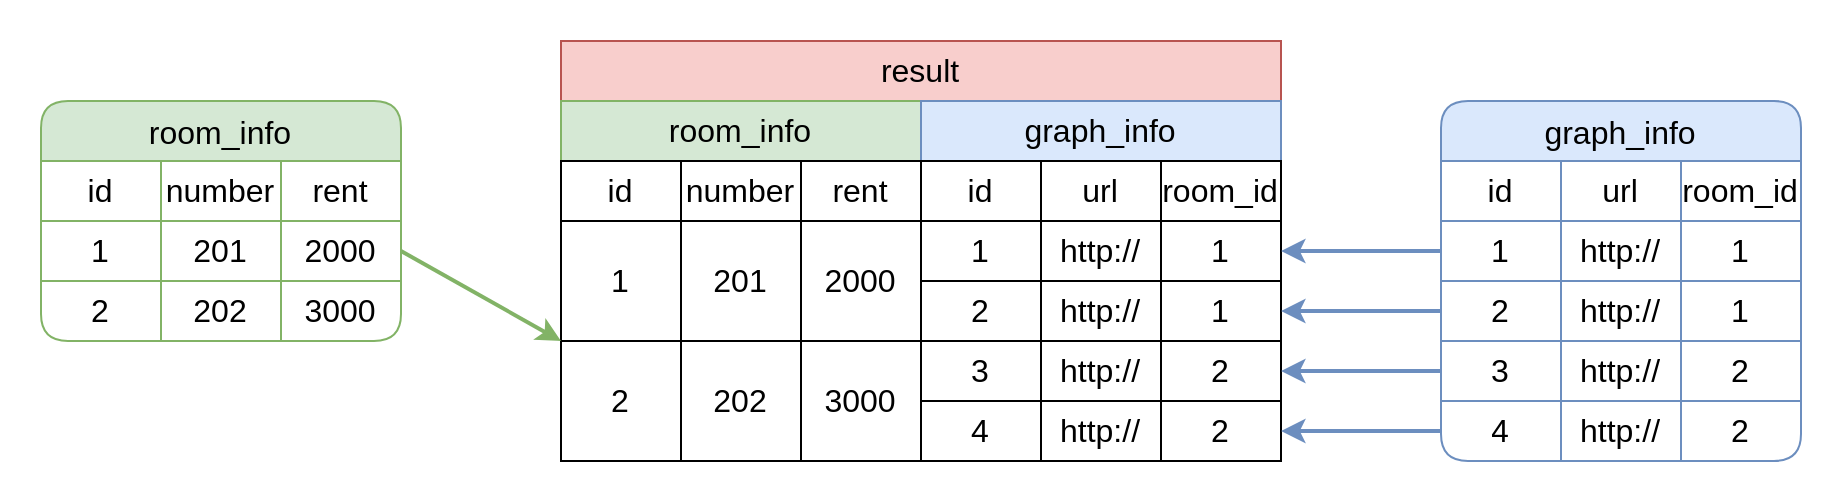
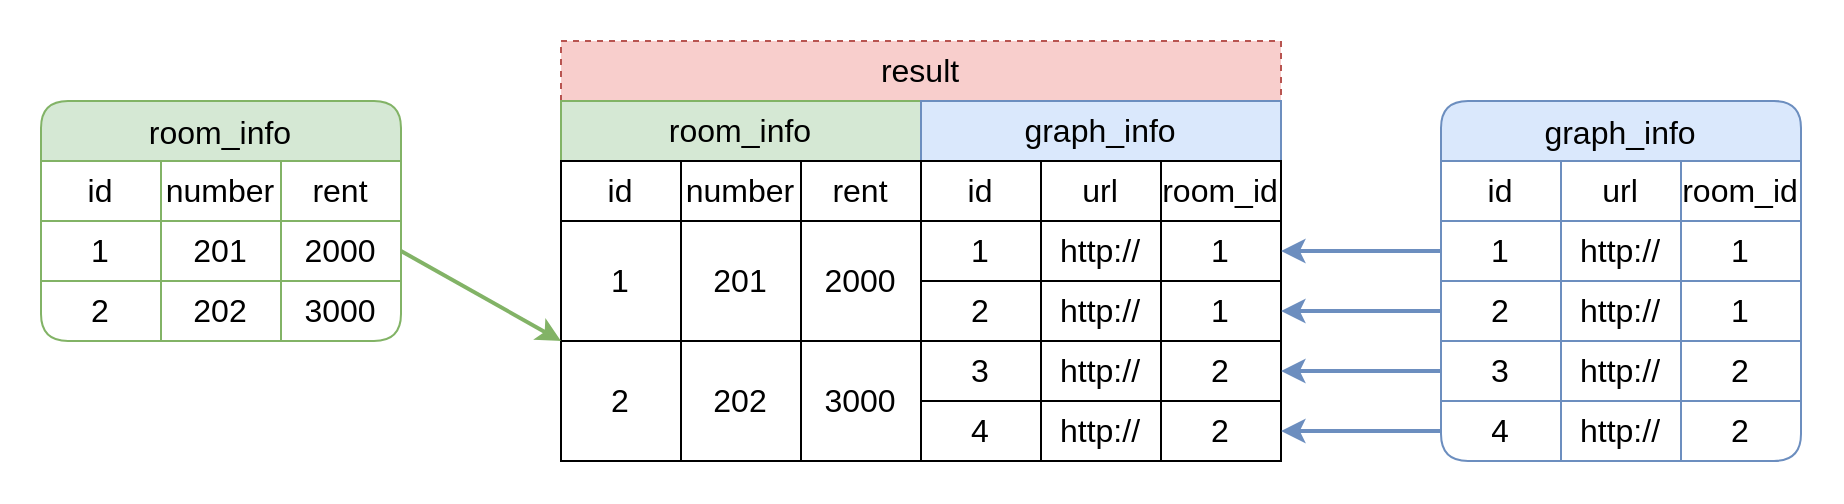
- <mxCell id="36" value="result" style="rounded=0;whiteSpace=wrap;html=1;fontSize=16;fillColor=#f8cecc;strokeColor=#b85450;" parent="1" vertex="1"><mxGeometry x="280" y="20" width="360" height="30" as="geometry" /></mxCell>
+ <mxCell id="36" value="result" style="rounded=0;whiteSpace=wrap;html=1;fontSize=16;fillColor=#f8cecc;strokeColor=#b85450;dashed=1;" parent="1" vertex="1"><mxGeometry x="280" y="20" width="360" height="30" as="geometry" /></mxCell>
